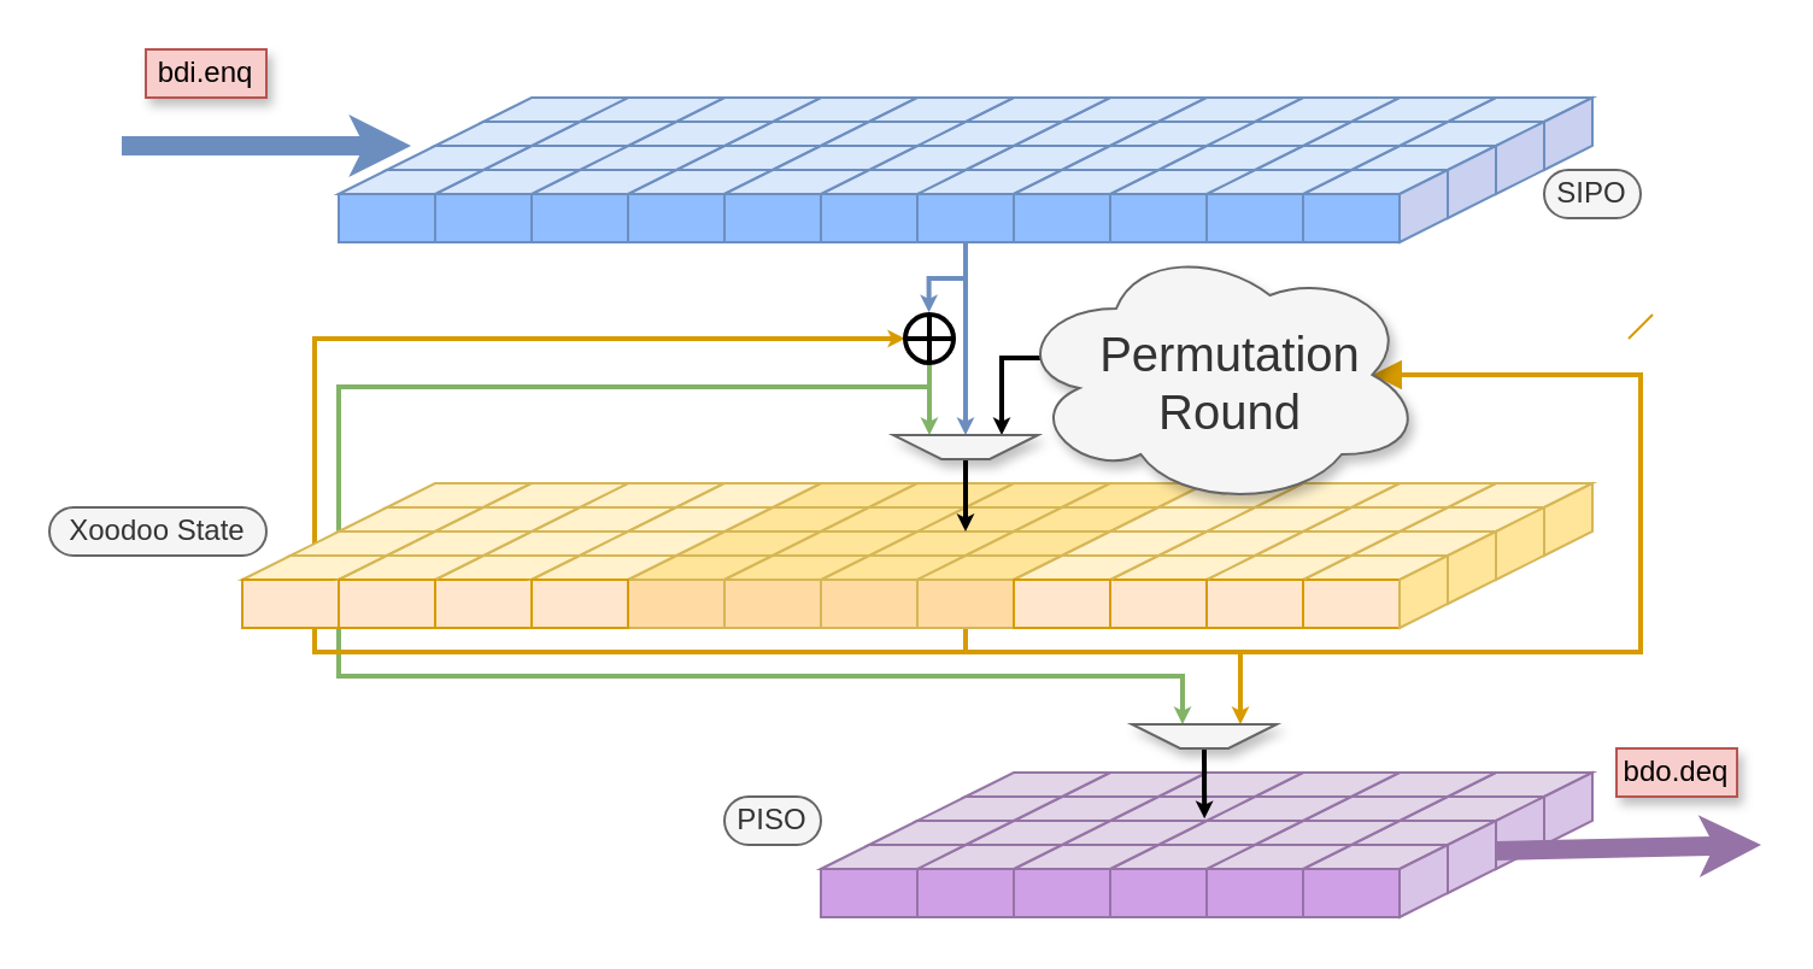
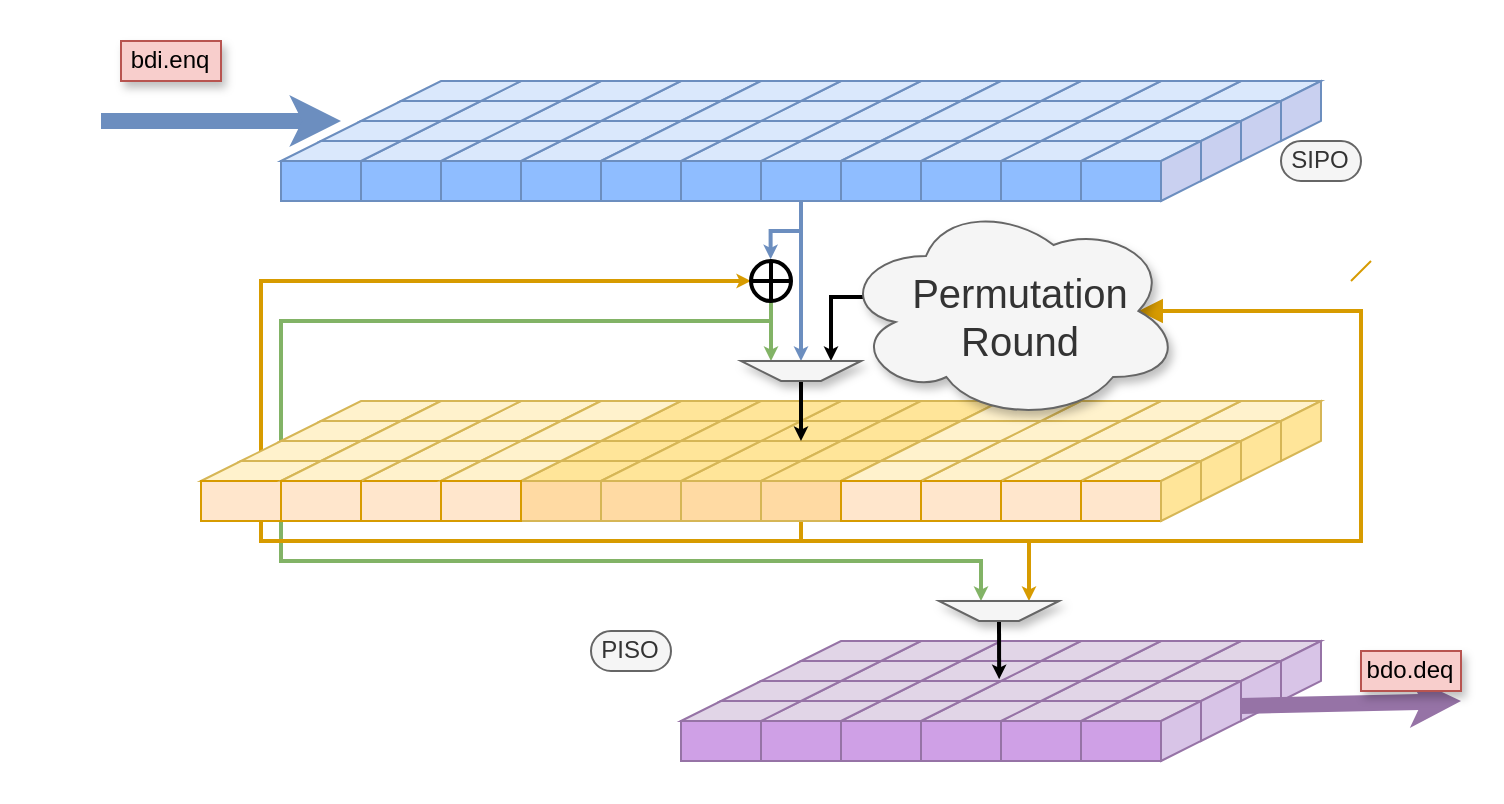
- <mxCell id="104" value="Xoodoo State" style="text;html=1;align=center;verticalAlign=middle;whiteSpace=wrap;rounded=1;shadow=0;fillColor=#f5f5f5;strokeColor=#666666;fontColor=#333333;arcSize=50;" parent="1" vertex="1"><mxGeometry x="20" y="210" width="90" height="20" as="geometry" /></mxCell>
- <mxCell id="179" value="bdo.deq" style="text;html=1;strokeColor=#b85450;fillColor=#f8cecc;align=center;verticalAlign=middle;whiteSpace=wrap;rounded=0;shadow=1;" parent="1" vertex="1"><mxGeometry x="670" y="310" width="50" height="20" as="geometry" /></mxCell>
+ <mxCell id="179" value="bdo.deq" style="text;html=1;strokeColor=#b85450;fillColor=#f8cecc;align=center;verticalAlign=middle;whiteSpace=wrap;rounded=0;shadow=1;" parent="1" vertex="1"><mxGeometry x="680" y="325" width="50" height="20" as="geometry" /></mxCell>
- <mxCell id="170" value="PISO" style="text;html=1;strokeColor=#666666;fillColor=#f5f5f5;align=center;verticalAlign=middle;whiteSpace=wrap;rounded=1;shadow=0;fontColor=#333333;arcSize=50;" parent="1" vertex="1"><mxGeometry x="300" y="330" width="40" height="20" as="geometry" /></mxCell>
+ <mxCell id="170" value="PISO" style="text;html=1;strokeColor=#666666;fillColor=#f5f5f5;align=center;verticalAlign=middle;whiteSpace=wrap;rounded=1;shadow=0;fontColor=#333333;arcSize=50;" parent="1" vertex="1"><mxGeometry x="295" y="315" width="40" height="20" as="geometry" /></mxCell>
